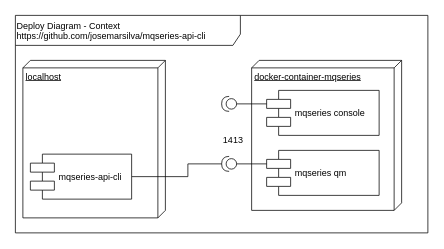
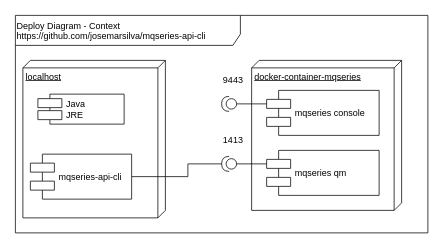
+ <mxCell id="15" value="9443" style="text;html=1;resizable=0;autosize=1;align=center;verticalAlign=middle;points=[];fillColor=none;strokeColor=none;rounded=0;" parent="1" vertex="1"><mxGeometry x="290" y="97" width="40" height="20" as="geometry" /></mxCell>
+ <mxCell id="5" value="Java&#10;JRE" style="shape=component;align=left;spacingLeft=36;" parent="1" vertex="1"><mxGeometry x="50" y="125" width="115" height="40" as="geometry" /></mxCell>
